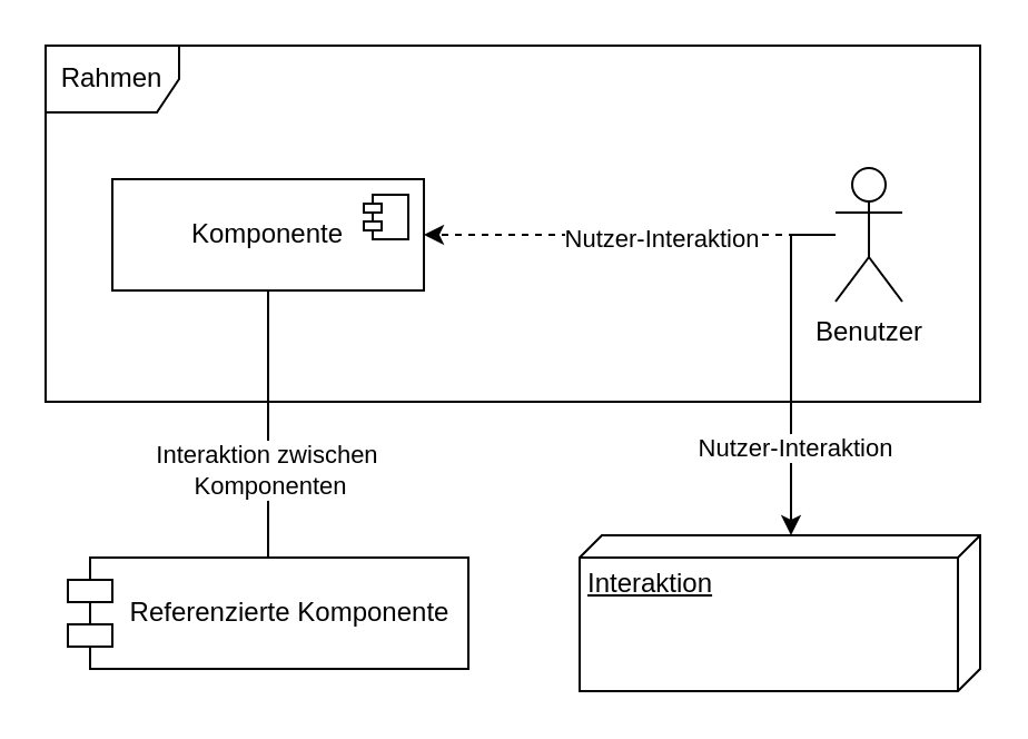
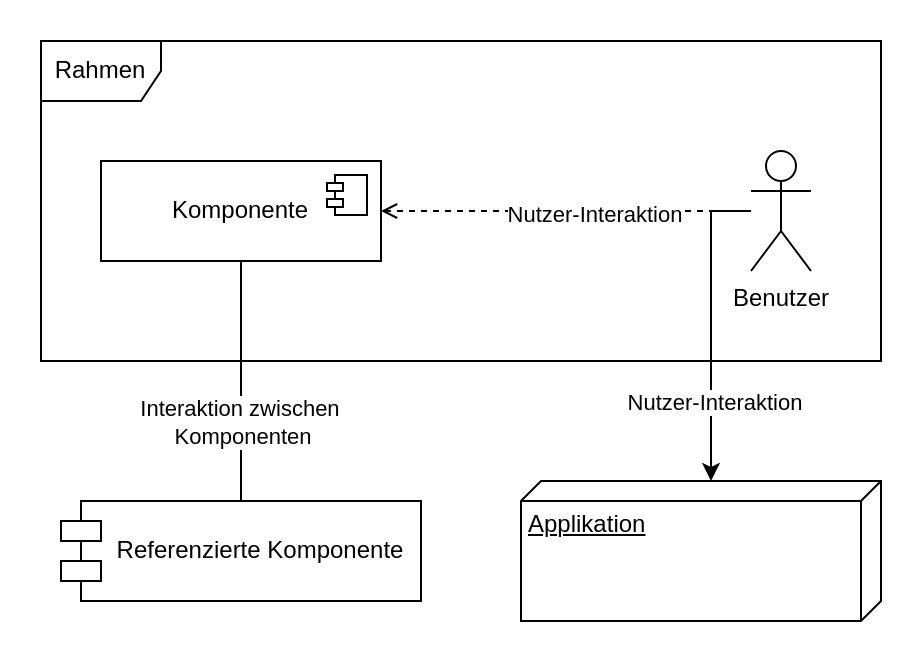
- <mxCell id="8" value="" style="endArrow=classic;html=1;rounded=0;entryX=1;entryY=0.5;entryDx=0;entryDy=0;dashed=1;" edge="1" parent="1" source="7" target="4"><mxGeometry width="50" height="50" relative="1" as="geometry"><mxPoint x="60" y="150" as="sourcePoint" /><mxPoint x="180" y="150" as="targetPoint" /></mxGeometry></mxCell>
+ <mxCell id="8" value="" style="endArrow=open;html=1;rounded=0;entryX=1;entryY=0.5;entryDx=0;entryDy=0;dashed=1;" edge="1" parent="1" source="7" target="4"><mxGeometry width="50" height="50" relative="1" as="geometry"><mxPoint x="60" y="150" as="sourcePoint" /><mxPoint x="180" y="150" as="targetPoint" /></mxGeometry></mxCell>
- <mxCell id="6" value="Interaktion" style="verticalAlign=top;align=left;spacingTop=8;spacingLeft=2;spacingRight=12;shape=cube;size=10;direction=south;fontStyle=4;html=1;whiteSpace=wrap;" vertex="1" parent="1"><mxGeometry x="260" y="240" width="180" height="70" as="geometry" /></mxCell>
+ <mxCell id="6" value="Applikation" style="verticalAlign=top;align=left;spacingTop=8;spacingLeft=2;spacingRight=12;shape=cube;size=10;direction=south;fontStyle=4;html=1;whiteSpace=wrap;" vertex="1" parent="1"><mxGeometry x="260" y="240" width="180" height="70" as="geometry" /></mxCell>
